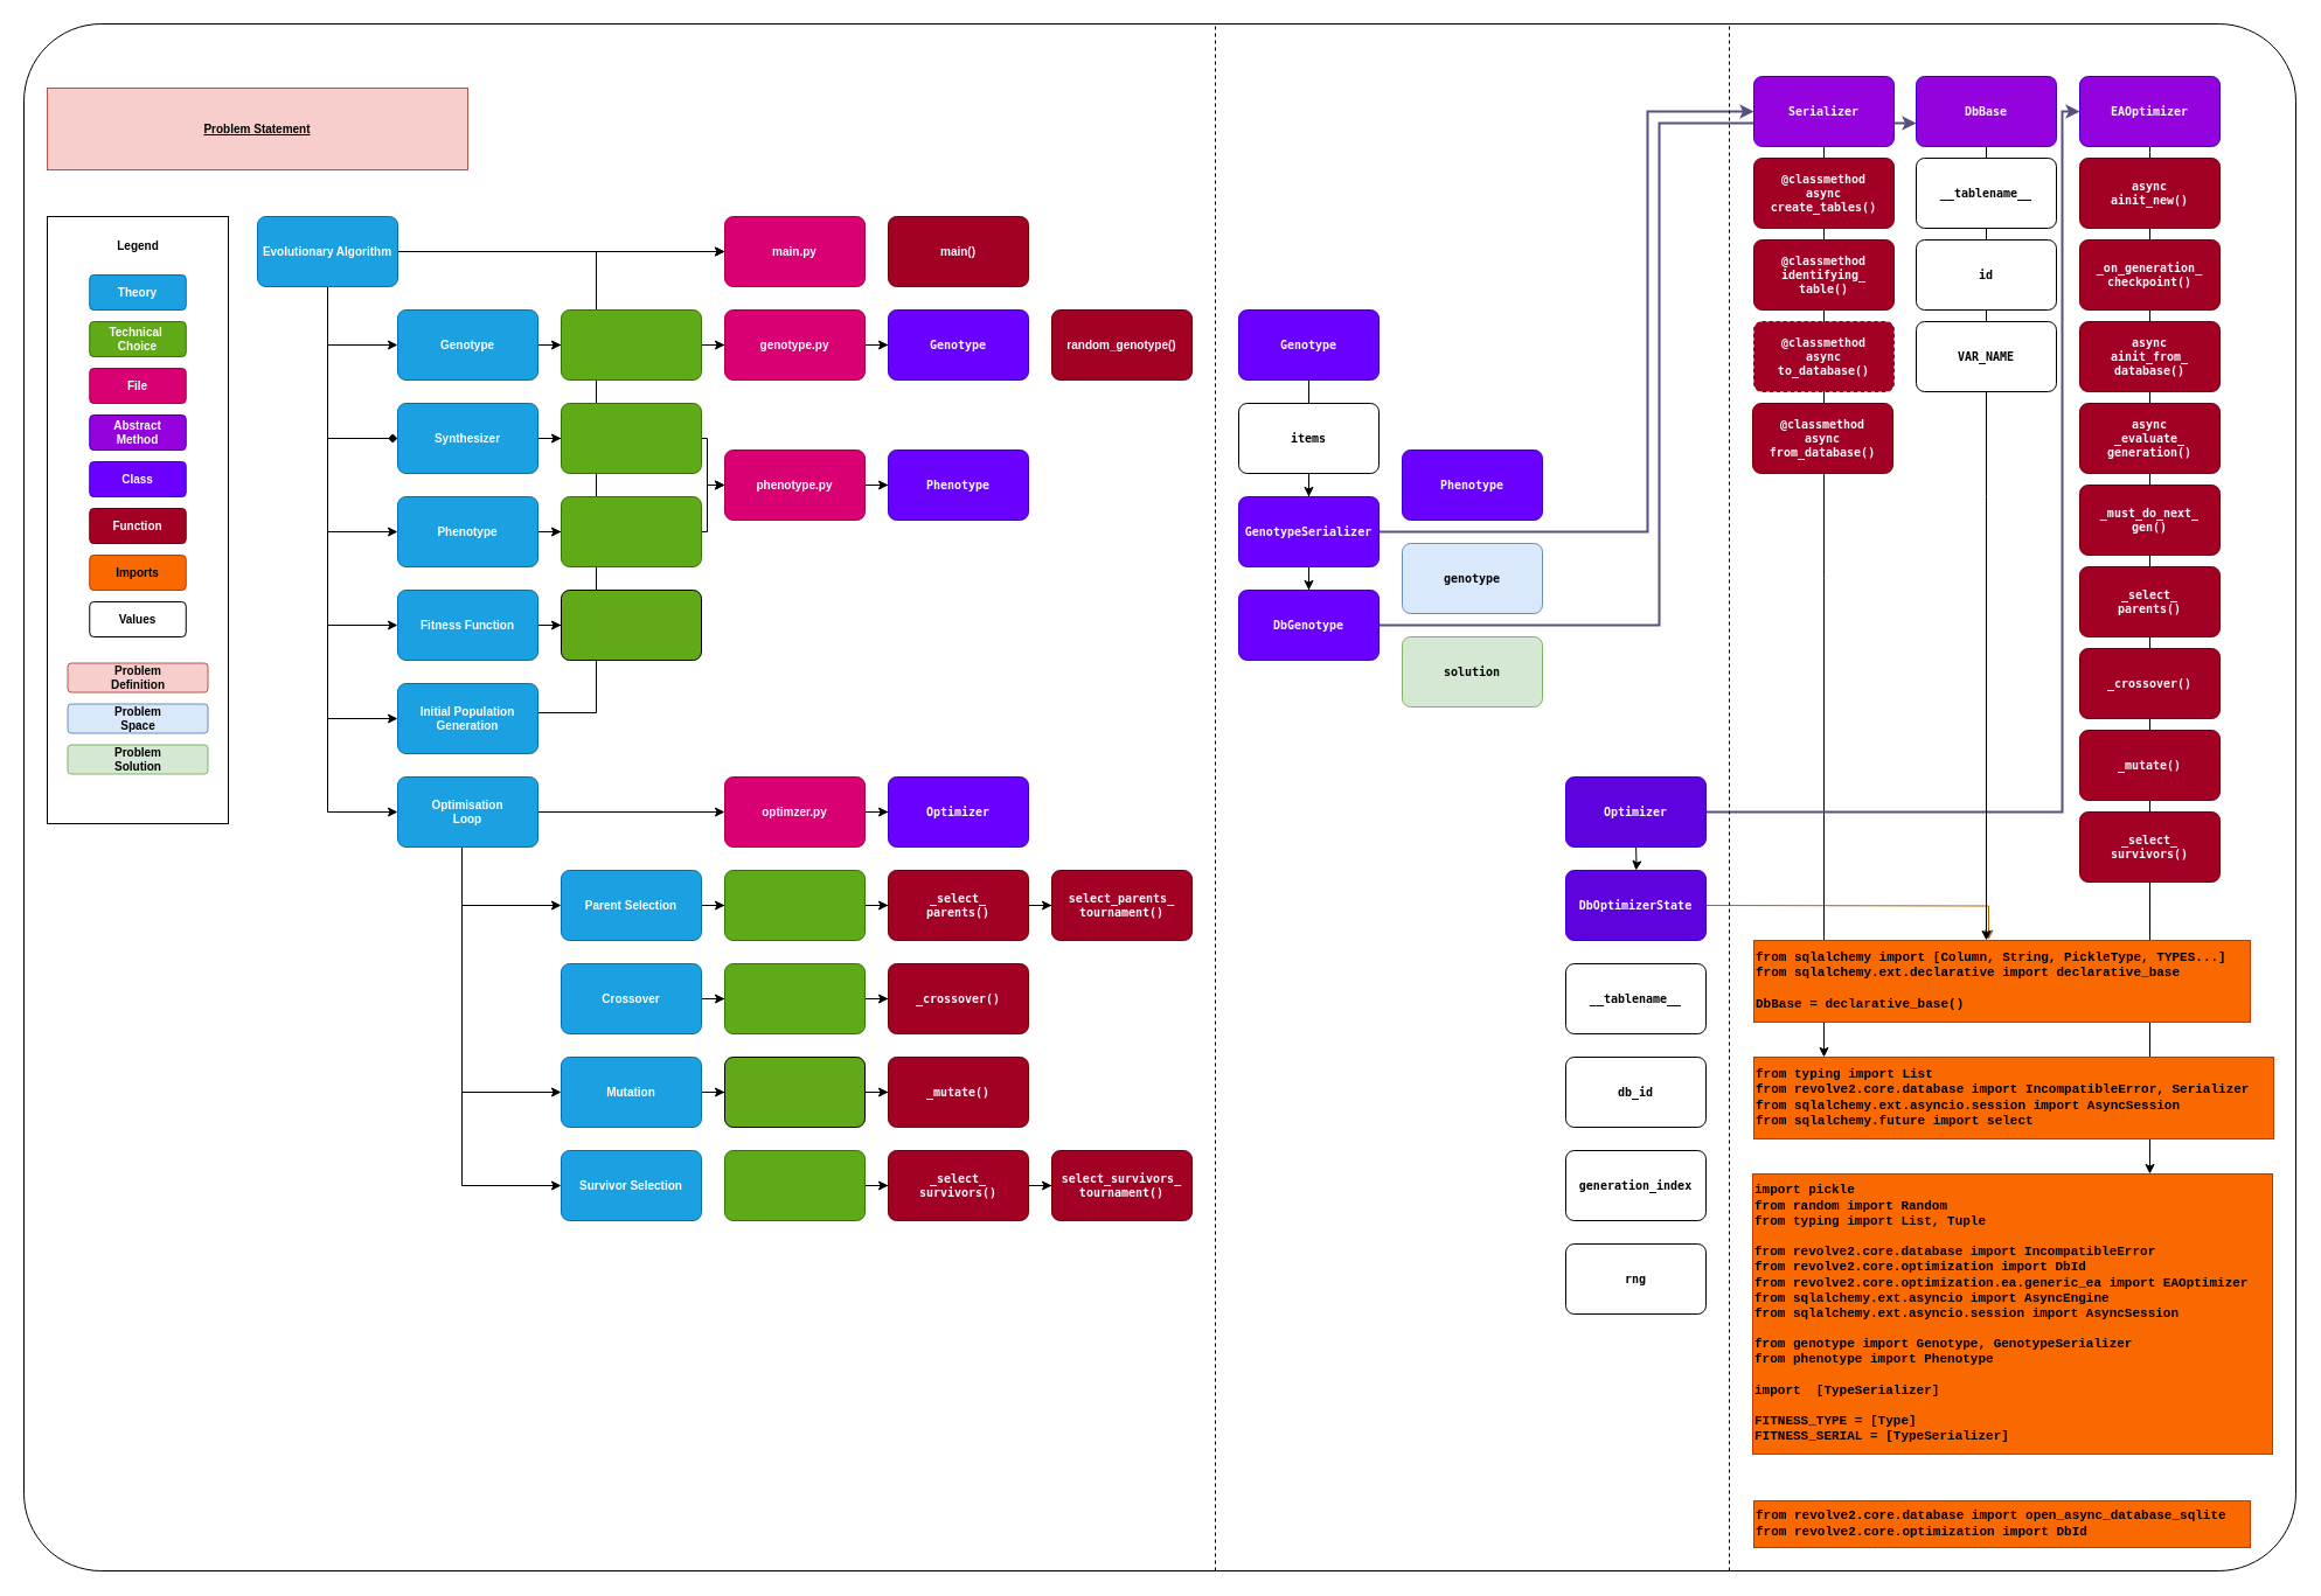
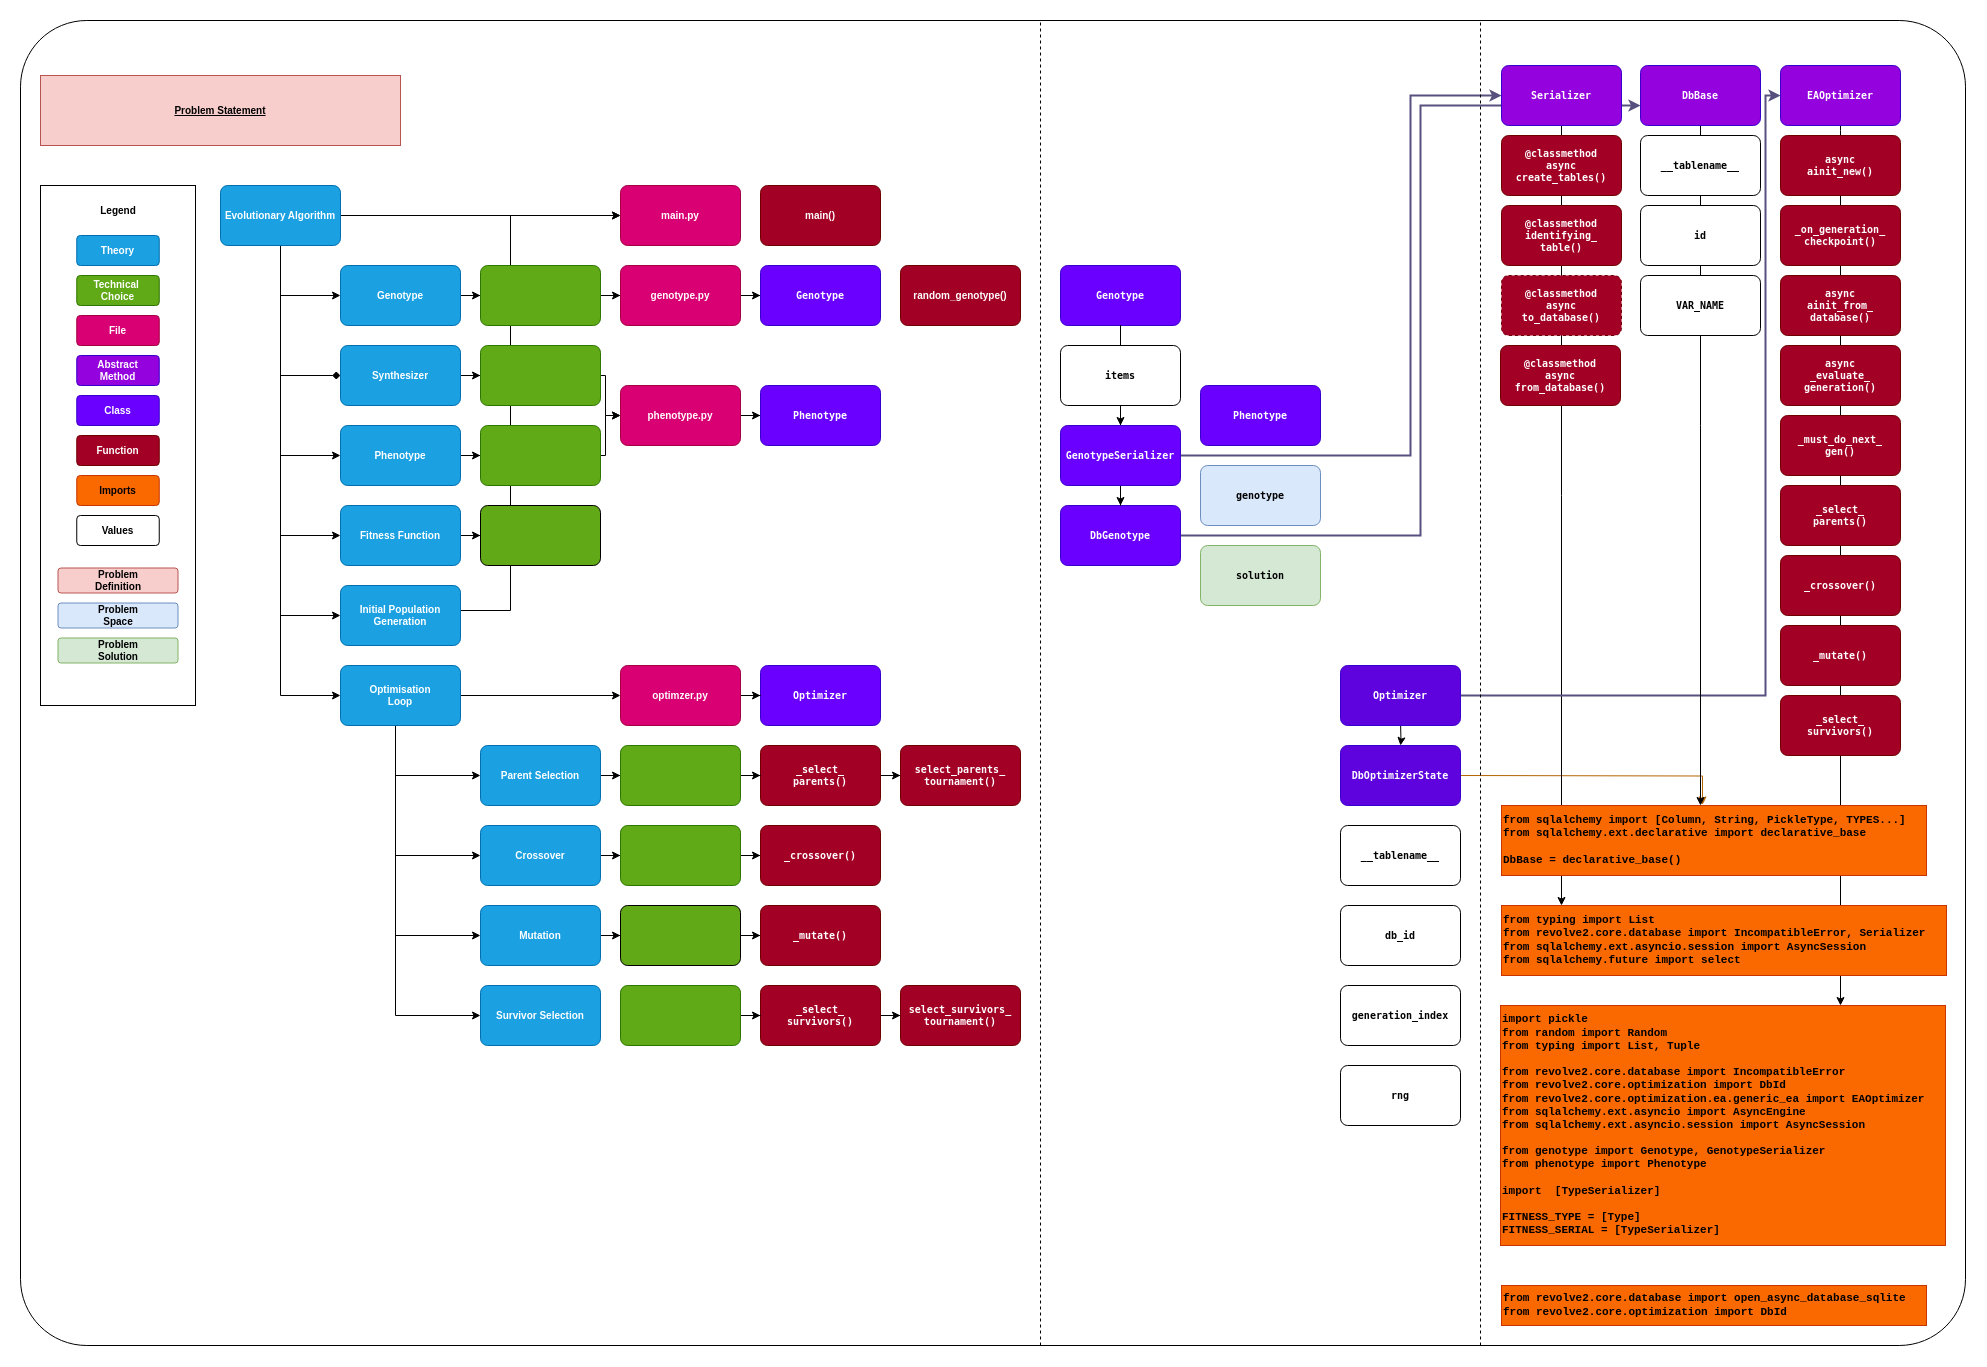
+ <mxCell id="54" style="edgeStyle=orthogonalEdgeStyle;rounded=0;orthogonalLoop=1;jettySize=auto;html=1;entryX=0;entryY=0.5;entryDx=0;entryDy=0;fontSize=10;fontStyle=1" parent="1" source="58" target="17" edge="1"><mxGeometry relative="1" as="geometry"><Array as="points"><mxPoint x="395" y="855" /></Array></mxGeometry></mxCell>
